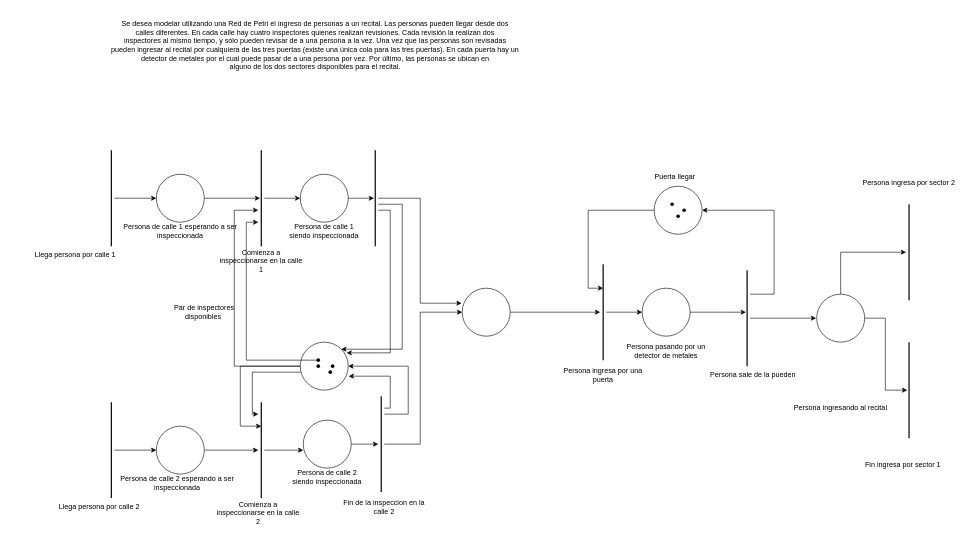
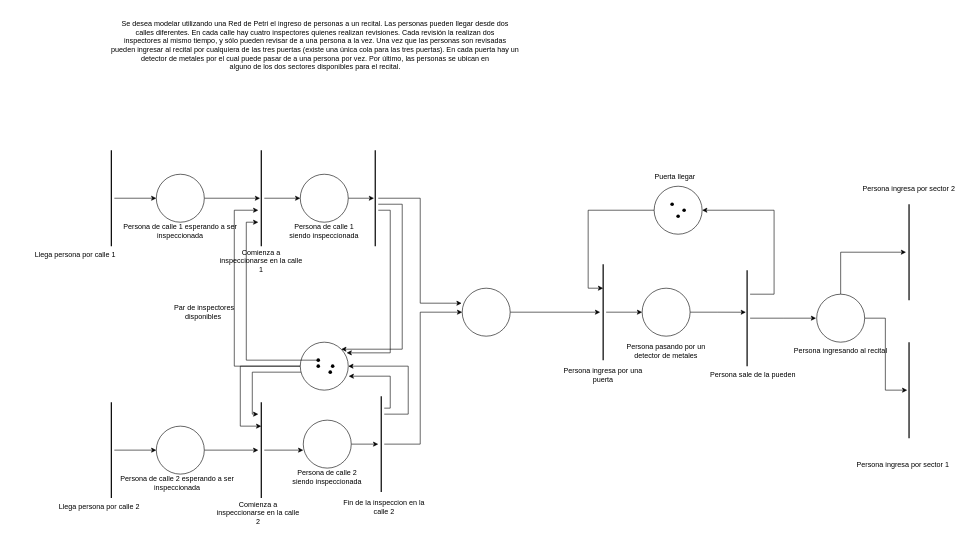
- <mxCell id="71" value="Persona ingresa por sector 2" style="text;html=1;strokeColor=none;fillColor=none;align=center;verticalAlign=middle;whiteSpace=wrap;rounded=0;" vertex="1" parent="1"><mxGeometry x="1430" y="290" width="170" height="30" as="geometry" /></mxCell>
+ <mxCell id="71" value="Persona ingresa por sector 2" style="text;html=1;strokeColor=none;fillColor=none;align=center;verticalAlign=middle;whiteSpace=wrap;rounded=0;" vertex="1" parent="1"><mxGeometry x="1430" y="300" width="170" height="30" as="geometry" /></mxCell>
- <mxCell id="64" value="Persona ingresando al recital" style="text;html=1;strokeColor=none;fillColor=none;align=center;verticalAlign=middle;whiteSpace=wrap;rounded=0;" parent="1" vertex="1"><mxGeometry x="1316" y="665" width="170" height="30" as="geometry" /></mxCell>
+ <mxCell id="64" value="Persona ingresando al recital" style="text;html=1;strokeColor=none;fillColor=none;align=center;verticalAlign=middle;whiteSpace=wrap;rounded=0;" parent="1" vertex="1"><mxGeometry x="1316" y="570" width="170" height="30" as="geometry" /></mxCell>
- <mxCell id="66" value="Fin ingresa por sector 1" style="text;html=1;strokeColor=none;fillColor=none;align=center;verticalAlign=middle;whiteSpace=wrap;rounded=0;" parent="1" vertex="1"><mxGeometry x="1420" y="760" width="170" height="30" as="geometry" /></mxCell>
+ <mxCell id="66" value="Persona ingresa por sector 1" style="text;html=1;strokeColor=none;fillColor=none;align=center;verticalAlign=middle;whiteSpace=wrap;rounded=0;" parent="1" vertex="1"><mxGeometry x="1420" y="760" width="170" height="30" as="geometry" /></mxCell>
